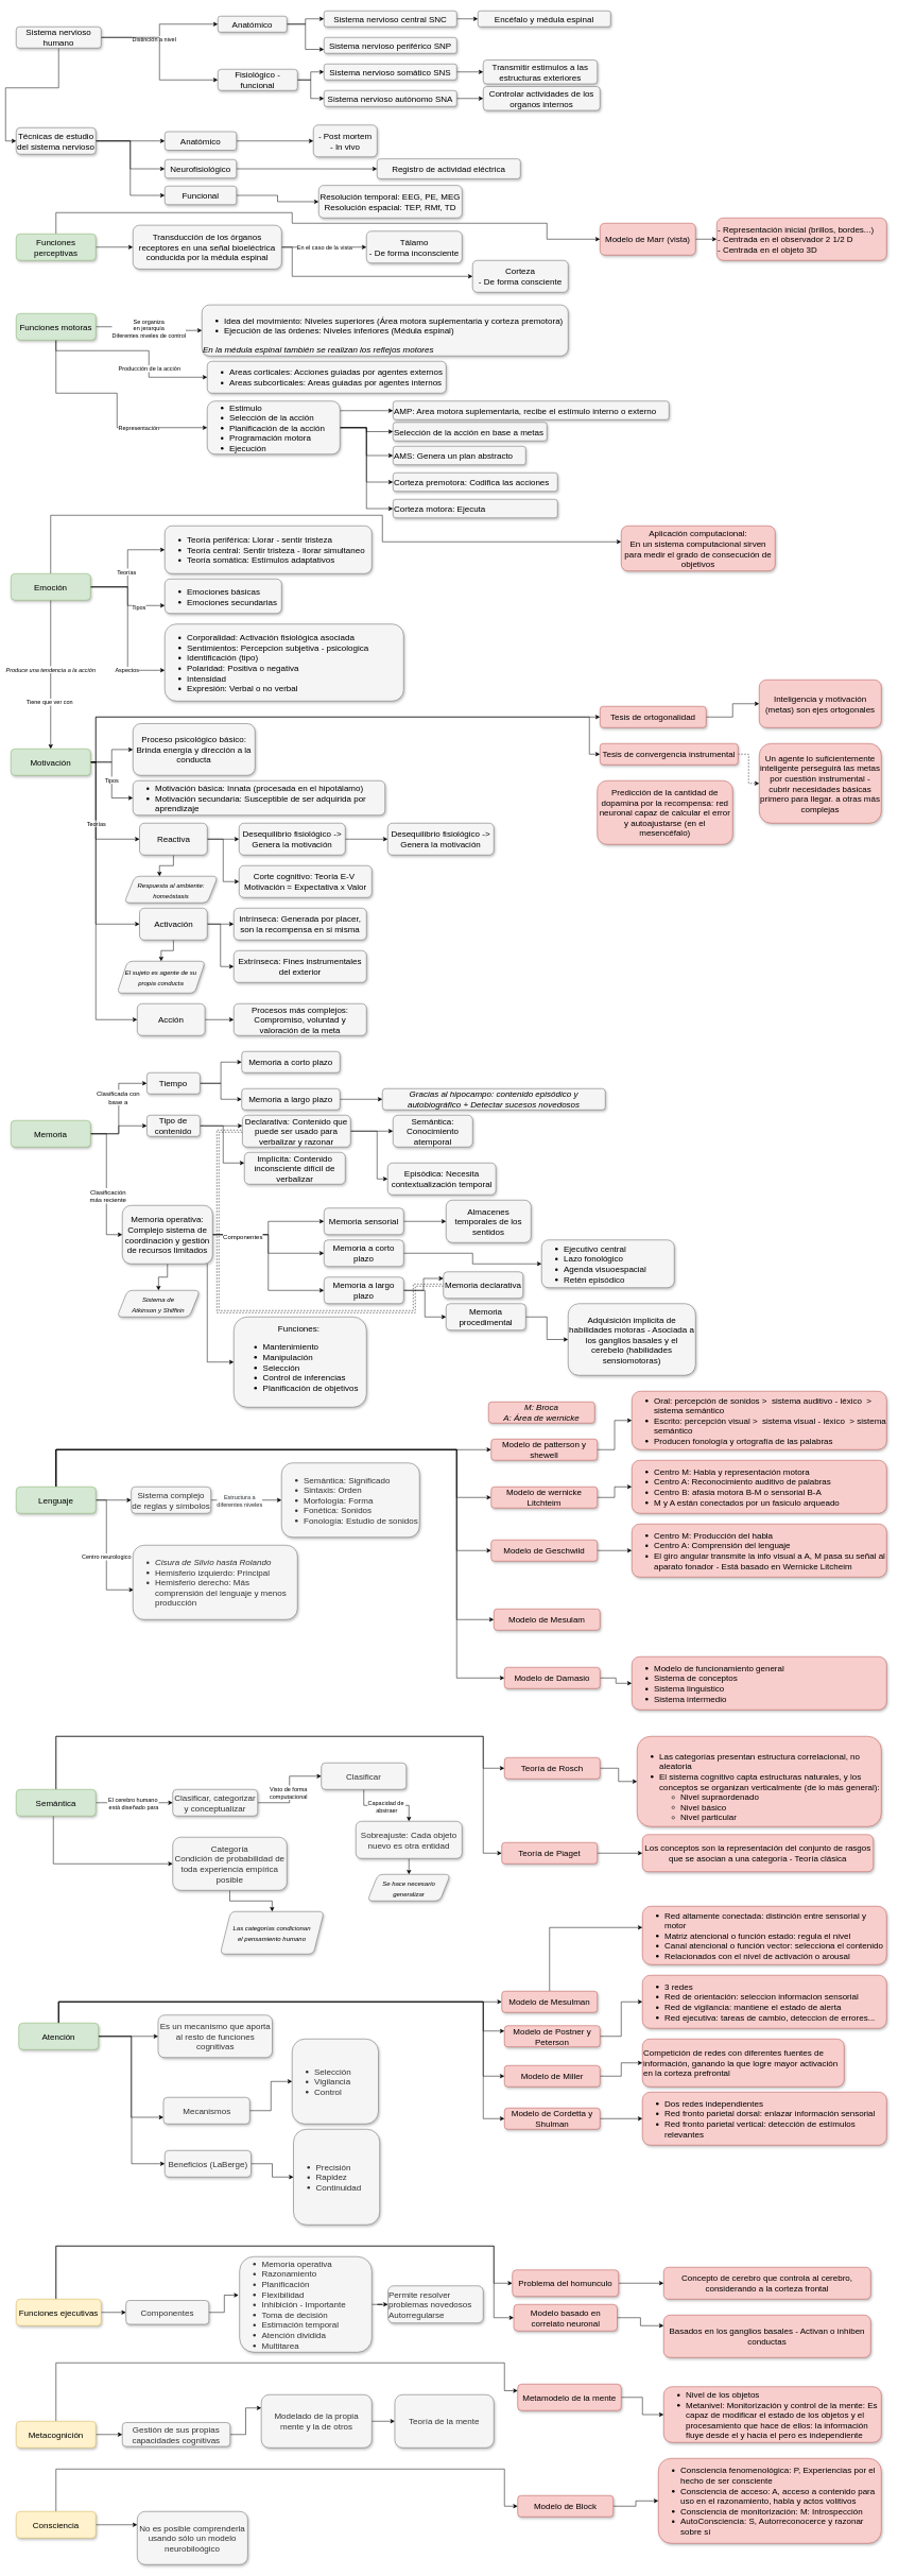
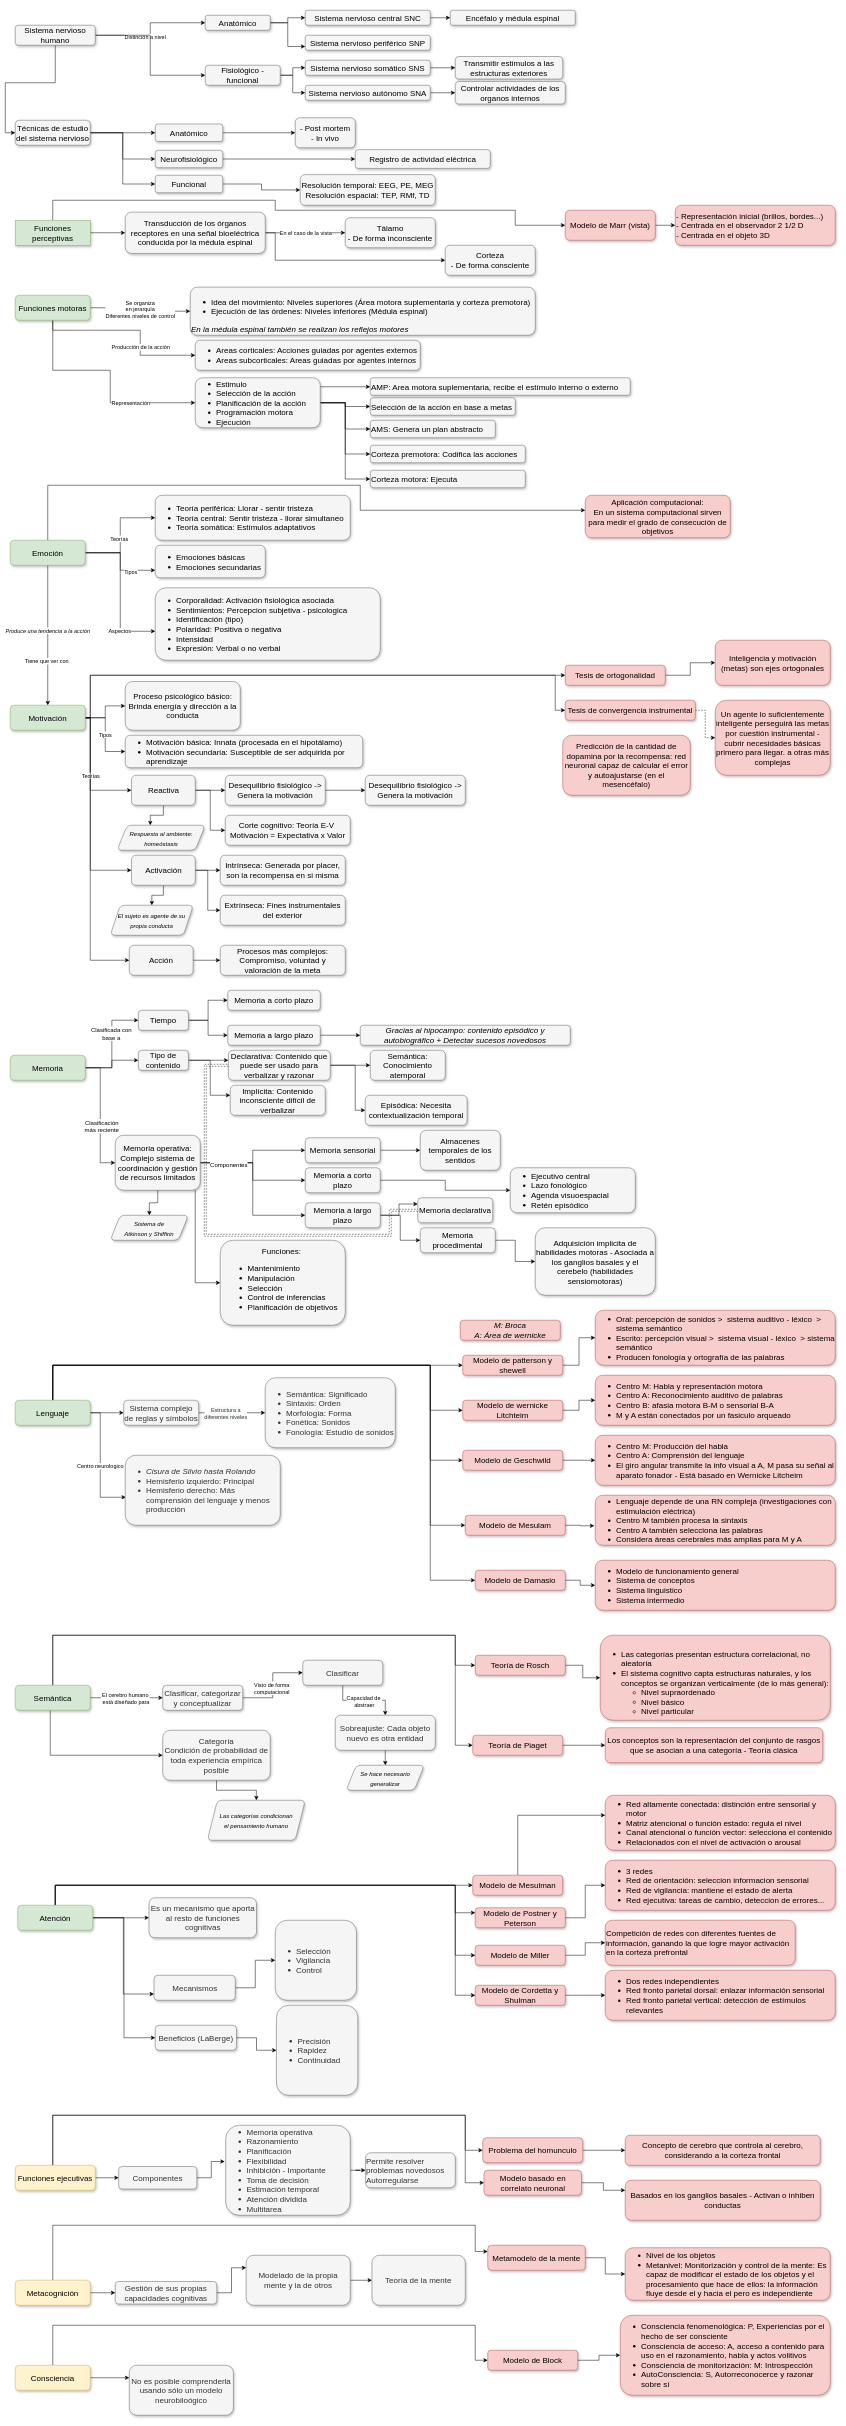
- <mxCell id="38" value="Funciones perceptivas" style="whiteSpace=wrap;html=1;rounded=1;shadow=1;strokeWidth=1;fontSize=16;align=center;fillColor=#d5e8d4;strokeColor=#82b366;" parent="1" vertex="1"><mxGeometry x="30" y="440" width="150" height="50" as="geometry" /></mxCell>
+ <mxCell id="38" value="Funciones perceptivas" style="whiteSpace=wrap;html=1;shadow=1;strokeWidth=1;fontSize=16;align=center;fillColor=#d5e8d4;strokeColor=#82b366;rounded=0;" parent="1" vertex="1"><mxGeometry x="30" y="440" width="150" height="50" as="geometry" /></mxCell>
+ <mxCell id="215" value="&lt;ul&gt;&lt;li&gt;Lenguaje depende de una RN compleja (investigaciones con estimulación eléctrica)&lt;/li&gt;&lt;li&gt;Centro M también procesa la sintaxis&lt;/li&gt;&lt;li&gt;Centro A también selecciona las palabras&lt;/li&gt;&lt;li&gt;Considera áreas cerebrales más amplias para M y A&lt;/li&gt;&lt;/ul&gt;" style="whiteSpace=wrap;html=1;fontSize=16;fillColor=#f8cecc;strokeColor=#b85450;rounded=1;shadow=1;strokeWidth=1;align=left;" parent="1" vertex="1"><mxGeometry x="1190" y="2990" width="480" height="100" as="geometry" /></mxCell>
+ <mxCell id="203" style="edgeStyle=orthogonalEdgeStyle;rounded=0;orthogonalLoop=1;jettySize=auto;html=1;entryX=-0.004;entryY=0.611;entryDx=0;entryDy=0;entryPerimeter=0;fontSize=11;" parent="1" source="204" target="215" edge="1"><mxGeometry relative="1" as="geometry" /></mxCell>
